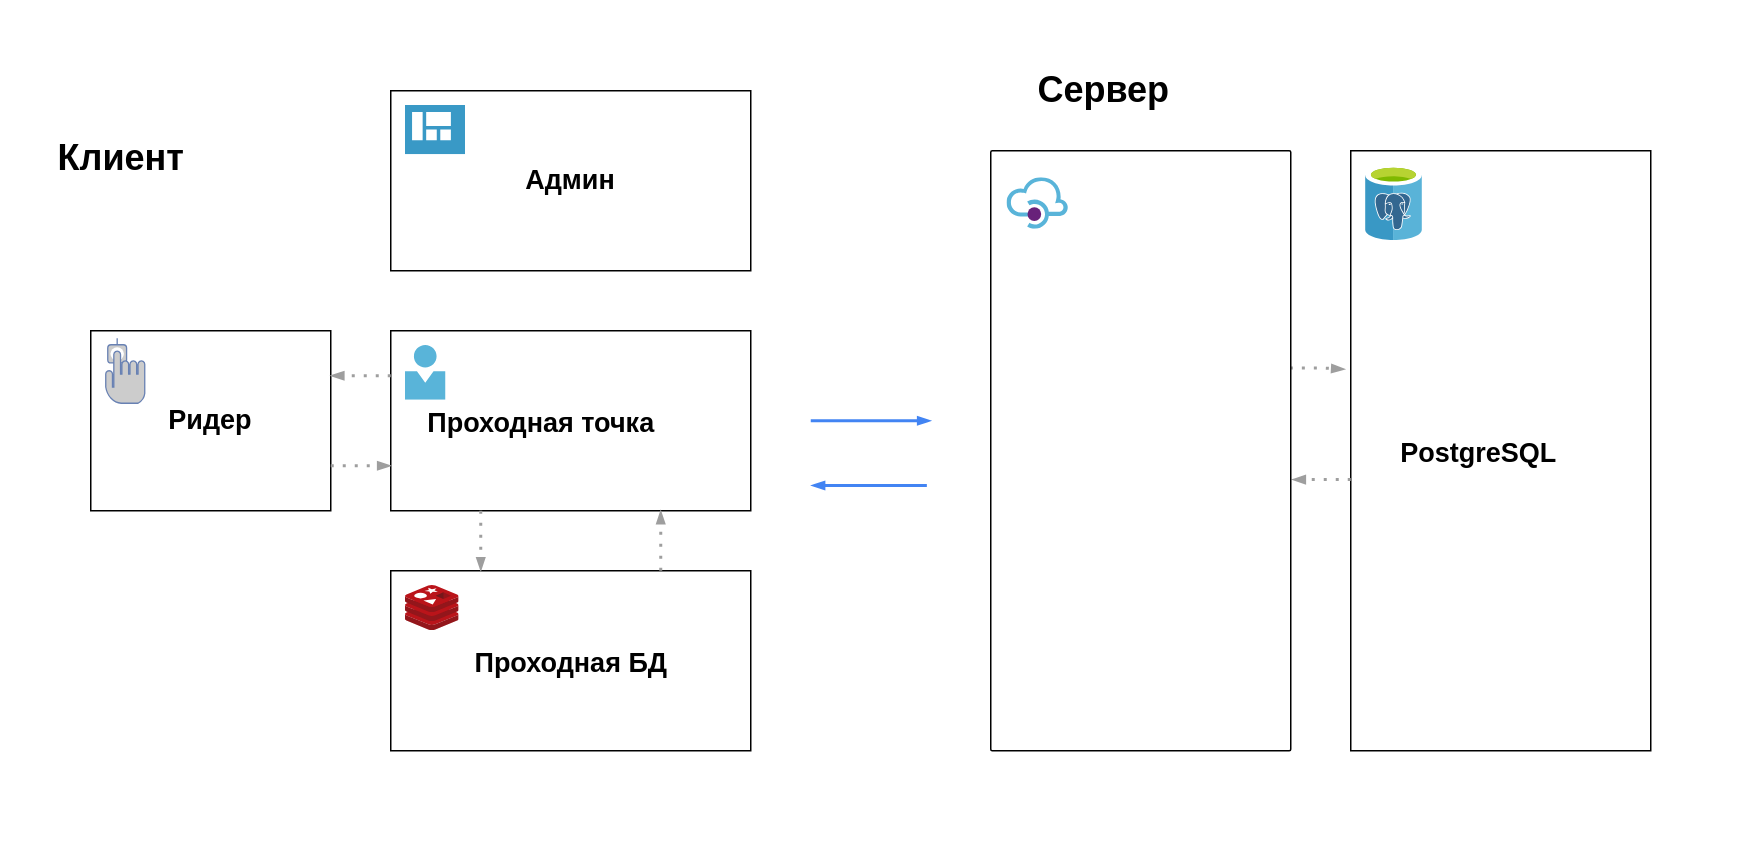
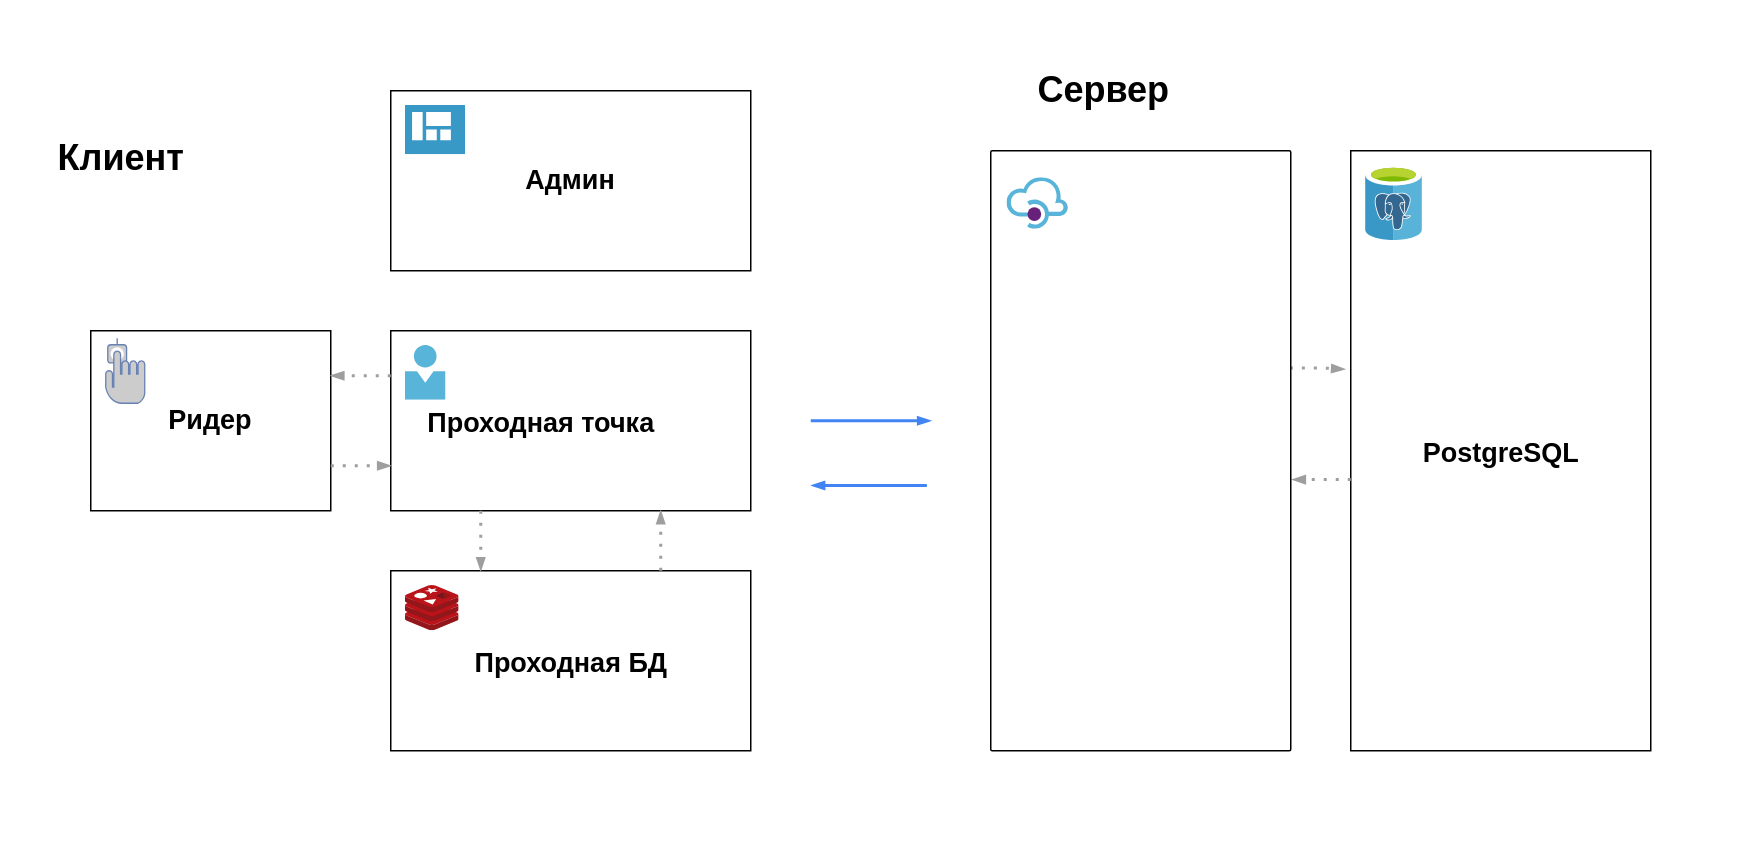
- <mxCell id="8" value="&lt;font style=&quot;font-size: 18px&quot;&gt;PostgreSQL&lt;/font&gt;" style="text;strokeColor=none;fillColor=none;html=1;fontSize=24;fontStyle=1;verticalAlign=middle;align=center;shadow=0;" parent="6" vertex="1"><mxGeometry x="35" y="180" width="100" height="40" as="geometry" /></mxCell>
+ <mxCell id="8" value="&lt;font style=&quot;font-size: 18px&quot;&gt;PostgreSQL&lt;/font&gt;" style="text;strokeColor=none;fillColor=none;html=1;fontSize=24;fontStyle=1;verticalAlign=middle;align=center;shadow=0;" parent="6" vertex="1"><mxGeometry x="50" y="180" width="100" height="40" as="geometry" /></mxCell>
